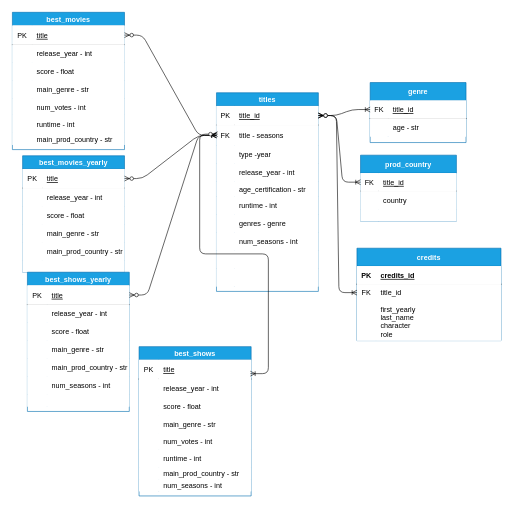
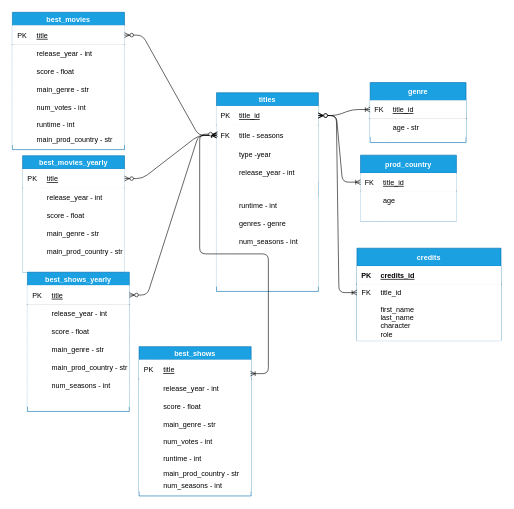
- <mxCell id="27" value="age_certification - str" style="shape=partialRectangle;overflow=hidden;connectable=0;top=0;left=0;bottom=0;right=0;align=left;spacingLeft=6;" vertex="1" parent="25"><mxGeometry x="30" width="139.75" height="25" as="geometry"><mxRectangle width="139.75" height="25" as="alternateBounds" /></mxGeometry></mxCell>
- <mxCell id="56" value="country" style="shape=partialRectangle;overflow=hidden;connectable=0;top=0;left=0;bottom=0;right=0;align=left;spacingLeft=6;" parent="54" vertex="1"><mxGeometry x="30" width="129.75" height="30" as="geometry"><mxRectangle width="129.75" height="30" as="alternateBounds" /></mxGeometry></mxCell>
+ <mxCell id="56" value="age" style="shape=partialRectangle;overflow=hidden;connectable=0;top=0;left=0;bottom=0;right=0;align=left;spacingLeft=6;" parent="54" vertex="1"><mxGeometry x="30" width="129.75" height="30" as="geometry"><mxRectangle width="129.75" height="30" as="alternateBounds" /></mxGeometry></mxCell>
- <mxCell id="11" value="first_yearly&#10;last_name&#10;character&#10;role&#10;" style="shape=partialRectangle;overflow=hidden;connectable=0;top=0;left=0;bottom=0;right=0;align=left;spacingLeft=6;verticalAlign=top;" parent="9" vertex="1"><mxGeometry x="31.75" width="208.25" height="66" as="geometry"><mxRectangle width="208.25" height="66" as="alternateBounds" /></mxGeometry></mxCell>
+ <mxCell id="11" value="first_name&#10;last_name&#10;character&#10;role&#10;" style="shape=partialRectangle;overflow=hidden;connectable=0;top=0;left=0;bottom=0;right=0;align=left;spacingLeft=6;verticalAlign=top;" parent="9" vertex="1"><mxGeometry x="31.75" width="208.25" height="66" as="geometry"><mxRectangle width="208.25" height="66" as="alternateBounds" /></mxGeometry></mxCell>
